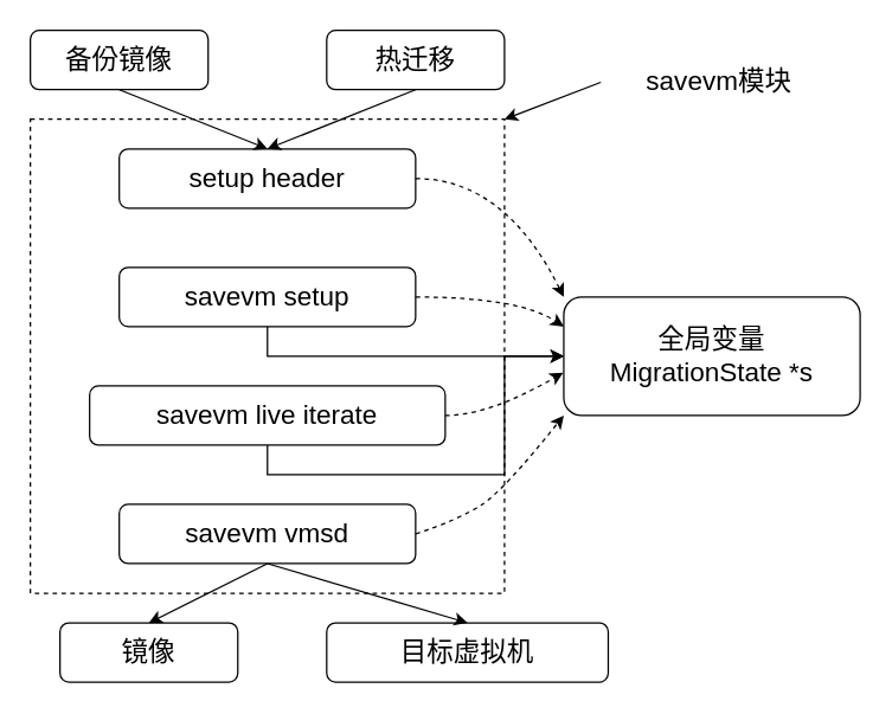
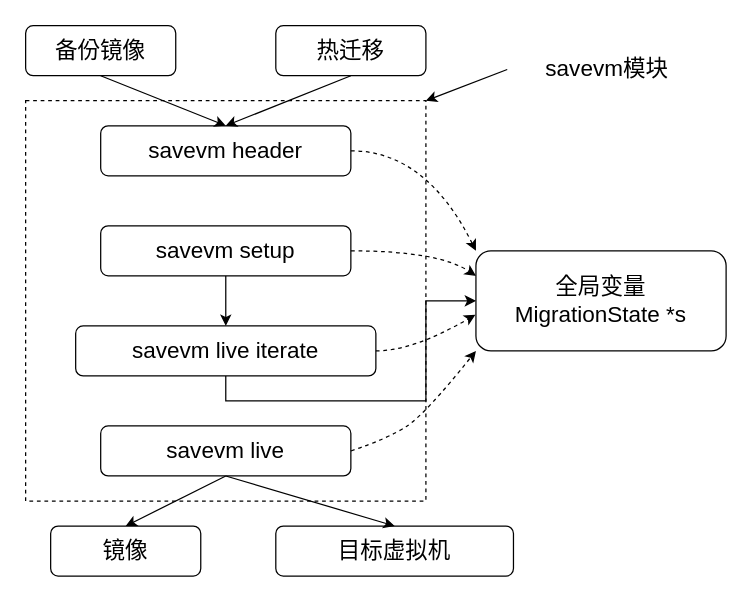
- <mxCell id="5" value="setup header" style="rounded=1;whiteSpace=wrap;html=1;fontSize=18;" parent="1" vertex="1"><mxGeometry x="80" y="100" width="200" height="40" as="geometry" /></mxCell>
+ <mxCell id="5" value="savevm header" style="rounded=1;whiteSpace=wrap;html=1;fontSize=18;" parent="1" vertex="1"><mxGeometry x="80" y="100" width="200" height="40" as="geometry" /></mxCell>
- <mxCell id="7" style="edgeStyle=orthogonalEdgeStyle;rounded=0;orthogonalLoop=1;jettySize=auto;html=1;exitX=0.5;exitY=1;exitDx=0;exitDy=0;fontSize=18;" parent="1" source="8" target="6" edge="1"><mxGeometry relative="1" as="geometry" /></mxCell>
+ <mxCell id="7" style="edgeStyle=orthogonalEdgeStyle;rounded=0;orthogonalLoop=1;jettySize=auto;html=1;exitX=0.5;exitY=1;exitDx=0;exitDy=0;entryX=0.5;entryY=0;entryDx=0;entryDy=0;fontSize=18;" parent="1" source="8" target="10" edge="1"><mxGeometry relative="1" as="geometry" /></mxCell>
- <mxCell id="11" value="savevm vmsd" style="rounded=1;whiteSpace=wrap;html=1;fontSize=18;" parent="1" vertex="1"><mxGeometry x="80" y="340" width="200" height="40" as="geometry" /></mxCell>
+ <mxCell id="11" value="savevm live" style="rounded=1;whiteSpace=wrap;html=1;fontSize=18;" parent="1" vertex="1"><mxGeometry x="80" y="340" width="200" height="40" as="geometry" /></mxCell>
